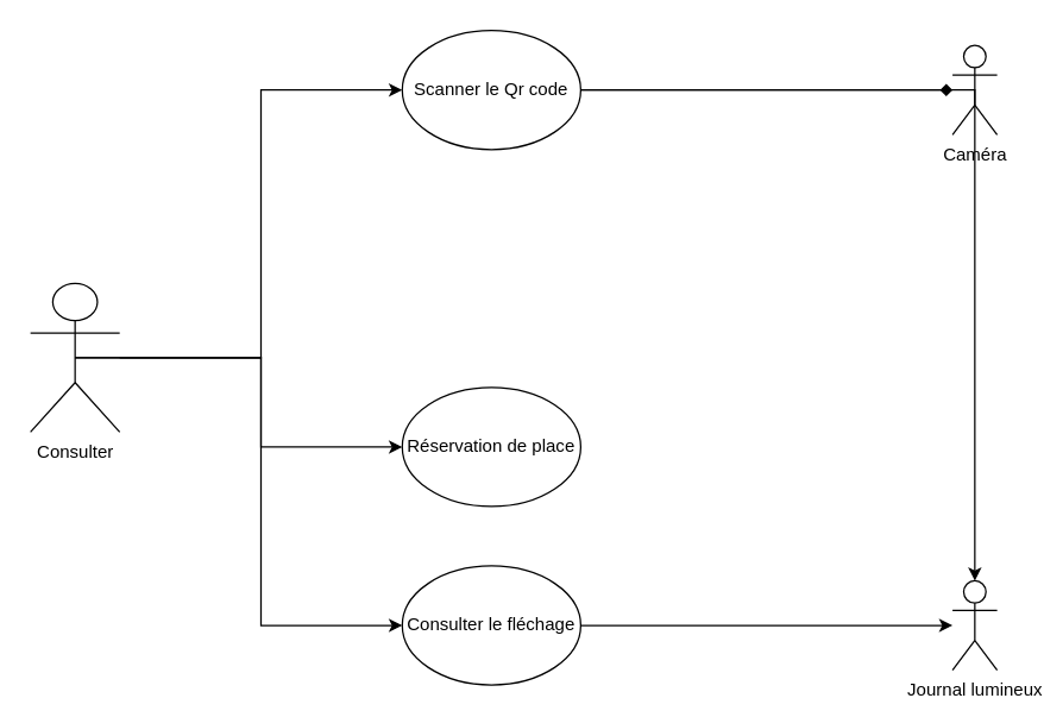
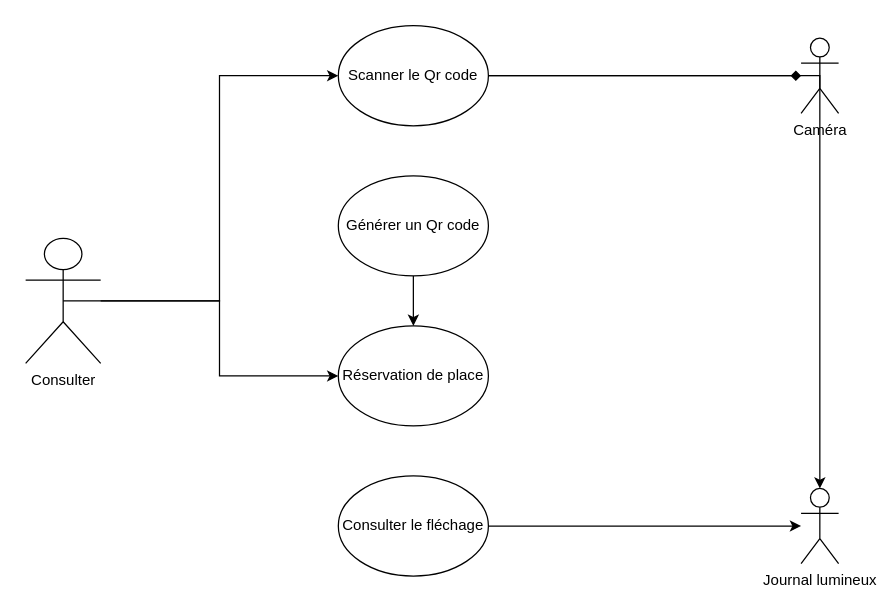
+ <mxCell id="10" value="Générer un Qr code" style="ellipse;whiteSpace=wrap;html=1;" vertex="1" parent="1"><mxGeometry x="270" y="140" width="120" height="80" as="geometry" /></mxCell>
+ <mxCell id="9" style="edgeStyle=orthogonalEdgeStyle;rounded=0;orthogonalLoop=1;jettySize=auto;html=1;exitX=0.5;exitY=1;exitDx=0;exitDy=0;entryX=0.5;entryY=0;entryDx=0;entryDy=0;" edge="1" parent="1" source="10" target="11"><mxGeometry relative="1" as="geometry" /></mxCell>
- <mxCell id="6" style="edgeStyle=orthogonalEdgeStyle;rounded=0;orthogonalLoop=1;jettySize=auto;html=1;exitX=0.5;exitY=0.5;exitDx=0;exitDy=0;exitPerimeter=0;entryX=0;entryY=0.5;entryDx=0;entryDy=0;" edge="1" parent="1" source="8" target="13"><mxGeometry relative="1" as="geometry" /></mxCell>
